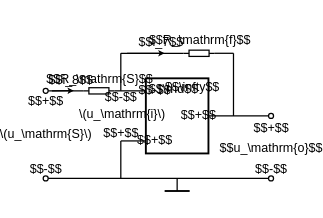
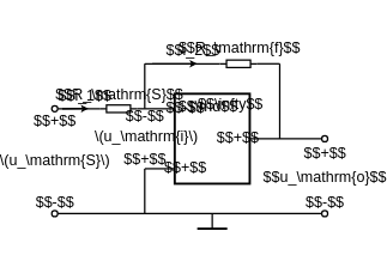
- <mxCell id="27" value="$$i_7$$" style="text;html=1;resizable=1;autosize=1;align=center;verticalAlign=middle;points=[];fillColor=none;strokeColor=none;rounded=0;fontSize=10;movable=1;rotatable=1;deletable=1;editable=1;connectable=1;" vertex="1" parent="1"><mxGeometry x="115" y="22.5" width="13" height="20" as="geometry" /></mxCell>
+ <mxCell id="27" value="$$i_2$$" style="text;html=1;resizable=1;autosize=1;align=center;verticalAlign=middle;points=[];fillColor=none;strokeColor=none;rounded=0;fontSize=10;movable=1;rotatable=1;deletable=1;editable=1;connectable=1;" vertex="1" parent="1"><mxGeometry x="115" y="22.5" width="13" height="20" as="geometry" /></mxCell>
- <mxCell id="26" value="$$i_8$$" style="text;html=1;resizable=1;autosize=1;align=center;verticalAlign=middle;points=[];fillColor=none;strokeColor=none;rounded=0;fontSize=10;movable=1;rotatable=1;deletable=1;editable=1;connectable=1;" vertex="1" parent="1"><mxGeometry x="40" y="52.5" width="20" height="20" as="geometry" /></mxCell>
+ <mxCell id="26" value="$$i_1$$" style="text;html=1;resizable=1;autosize=1;align=center;verticalAlign=middle;points=[];fillColor=none;strokeColor=none;rounded=0;fontSize=10;movable=1;rotatable=1;deletable=1;editable=1;connectable=1;" vertex="1" parent="1"><mxGeometry x="40" y="52.5" width="20" height="20" as="geometry" /></mxCell>
